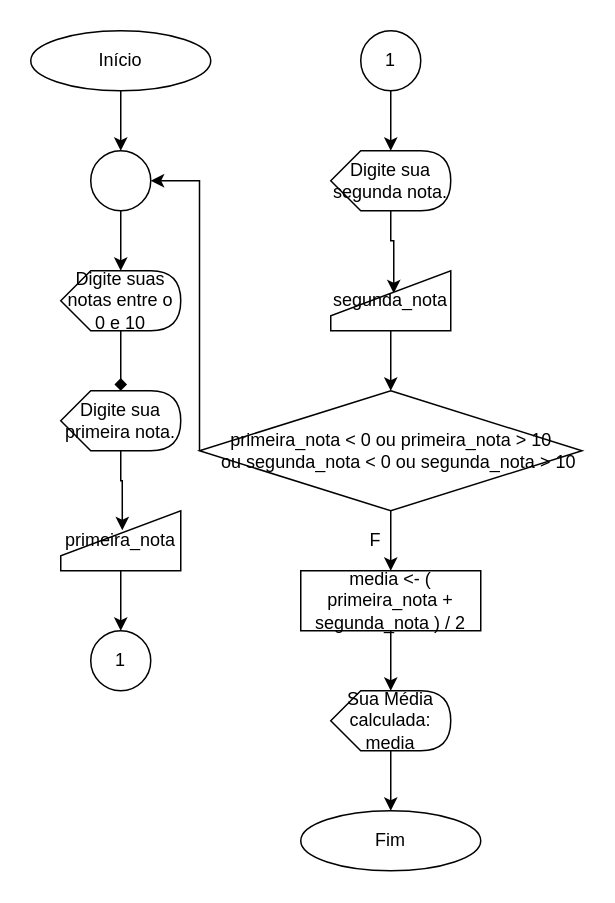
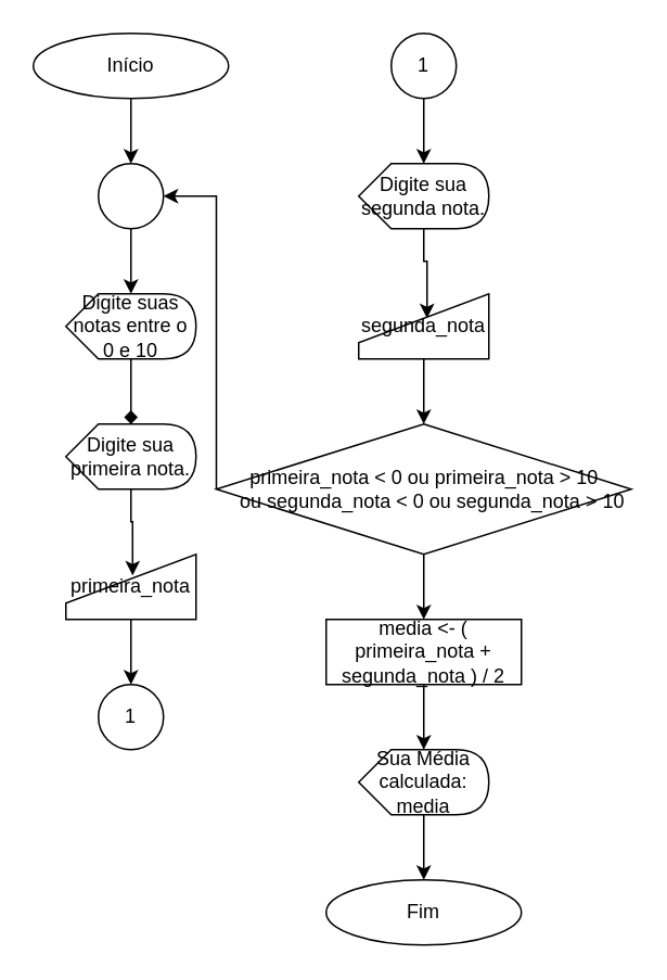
- <mxCell id="27" value="F" style="text;html=1;strokeColor=none;fillColor=none;align=center;verticalAlign=middle;whiteSpace=wrap;rounded=0;" parent="1" vertex="1"><mxGeometry x="230" y="350" width="40" height="20" as="geometry" /></mxCell>
